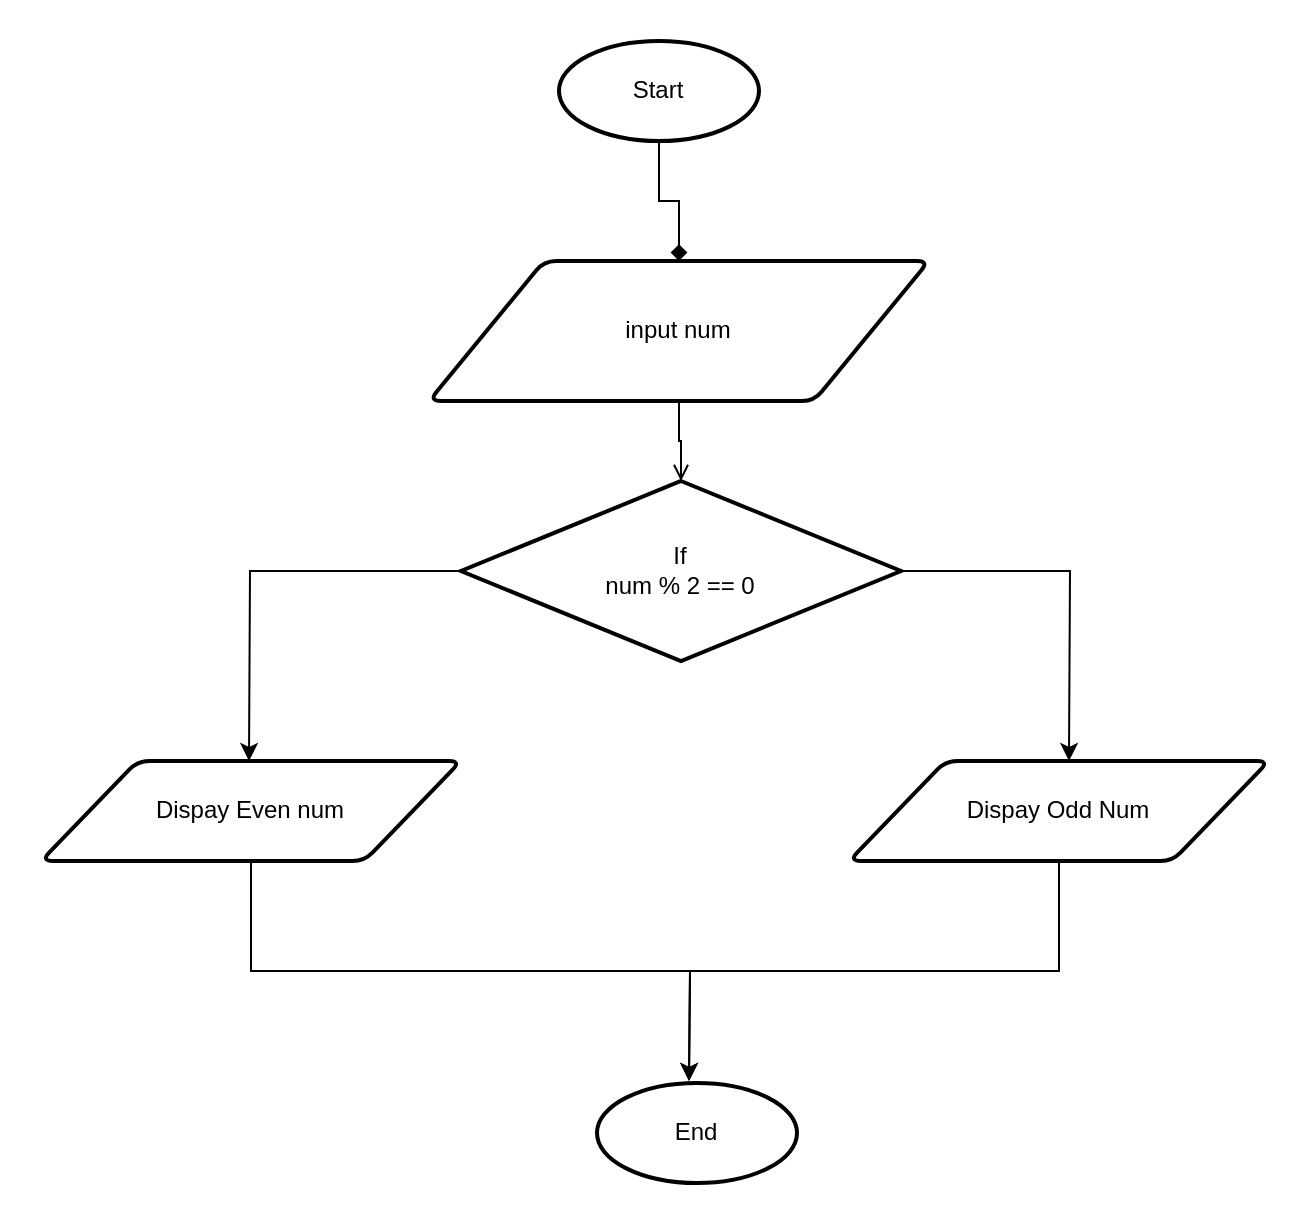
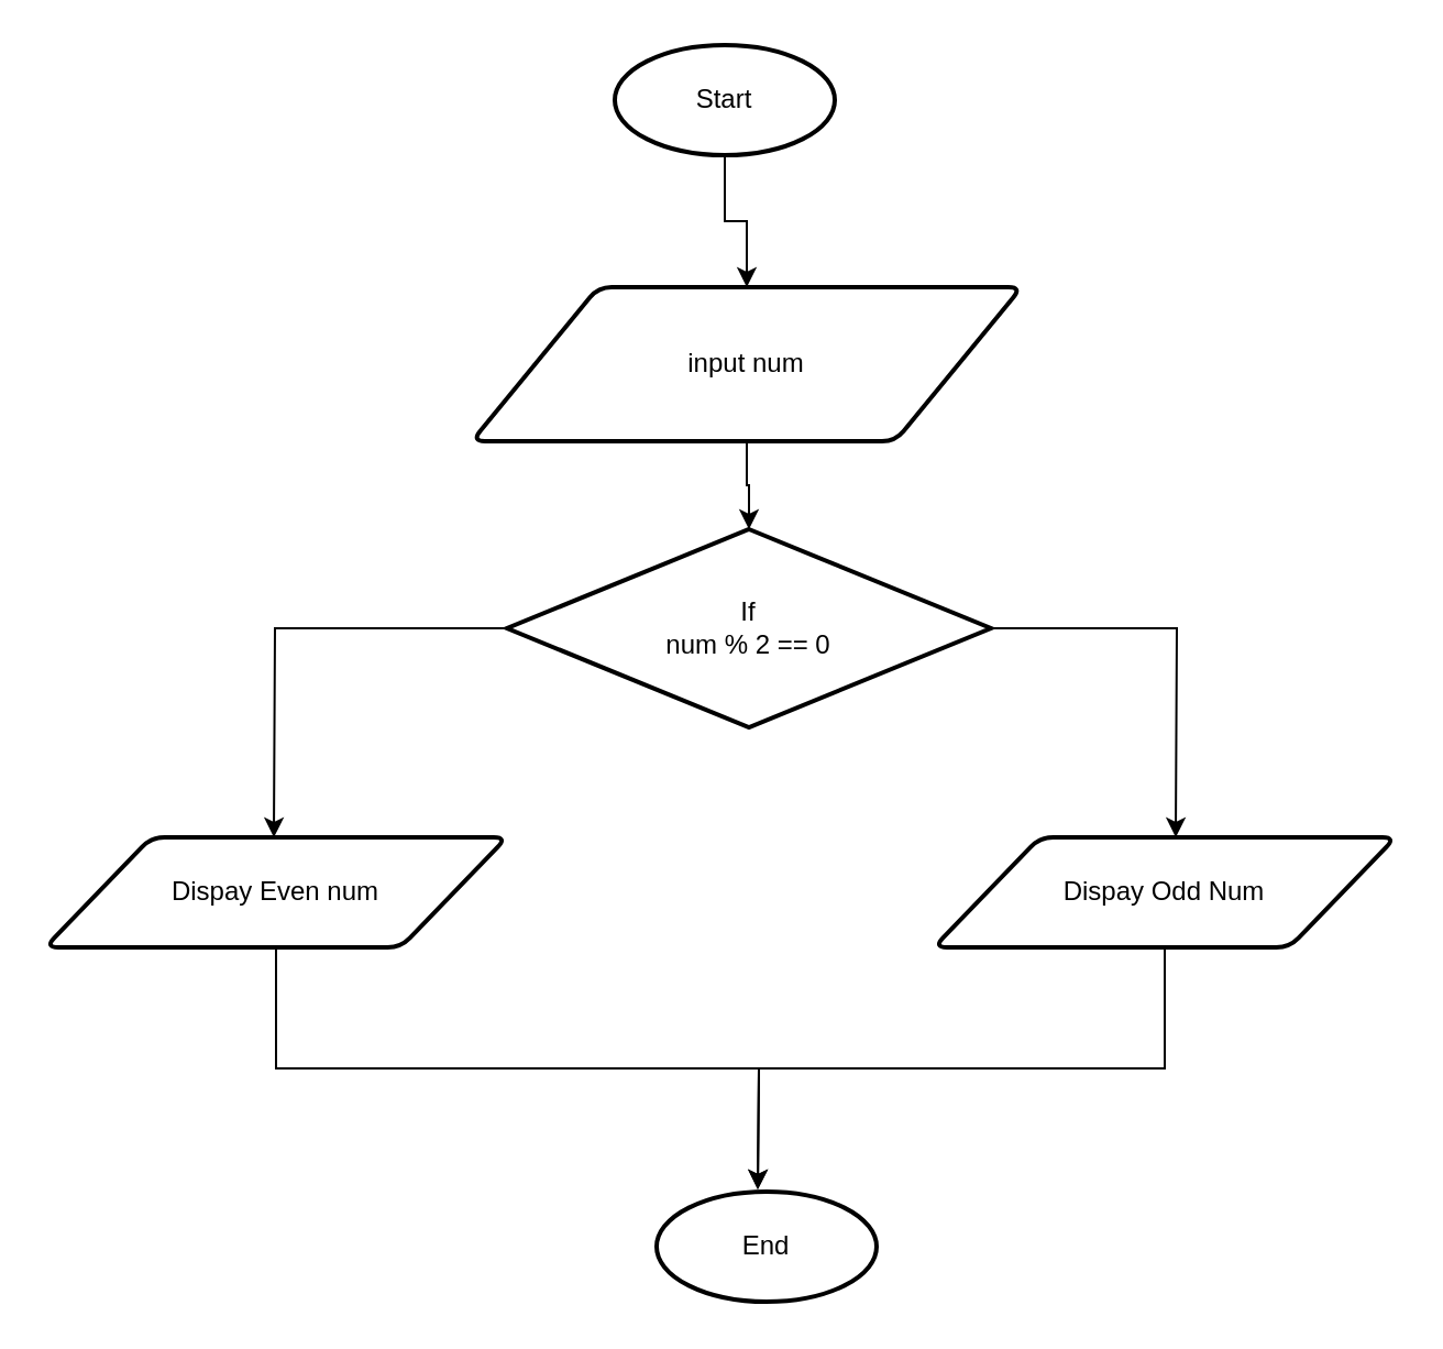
- <mxCell id="2" value="" style="edgeStyle=orthogonalEdgeStyle;rounded=0;orthogonalLoop=1;jettySize=auto;html=1;endArrow=diamond;" edge="1" parent="1" source="3" target="10"><mxGeometry relative="1" as="geometry" /></mxCell>
+ <mxCell id="2" value="" style="edgeStyle=orthogonalEdgeStyle;rounded=0;orthogonalLoop=1;jettySize=auto;html=1;" edge="1" parent="1" source="3" target="10"><mxGeometry relative="1" as="geometry" /></mxCell>
- <mxCell id="9" value="" style="edgeStyle=orthogonalEdgeStyle;rounded=0;orthogonalLoop=1;jettySize=auto;html=1;endArrow=open;" edge="1" parent="1" source="10" target="8"><mxGeometry relative="1" as="geometry" /></mxCell>
+ <mxCell id="9" value="" style="edgeStyle=orthogonalEdgeStyle;rounded=0;orthogonalLoop=1;jettySize=auto;html=1;" edge="1" parent="1" source="10" target="8"><mxGeometry relative="1" as="geometry" /></mxCell>
